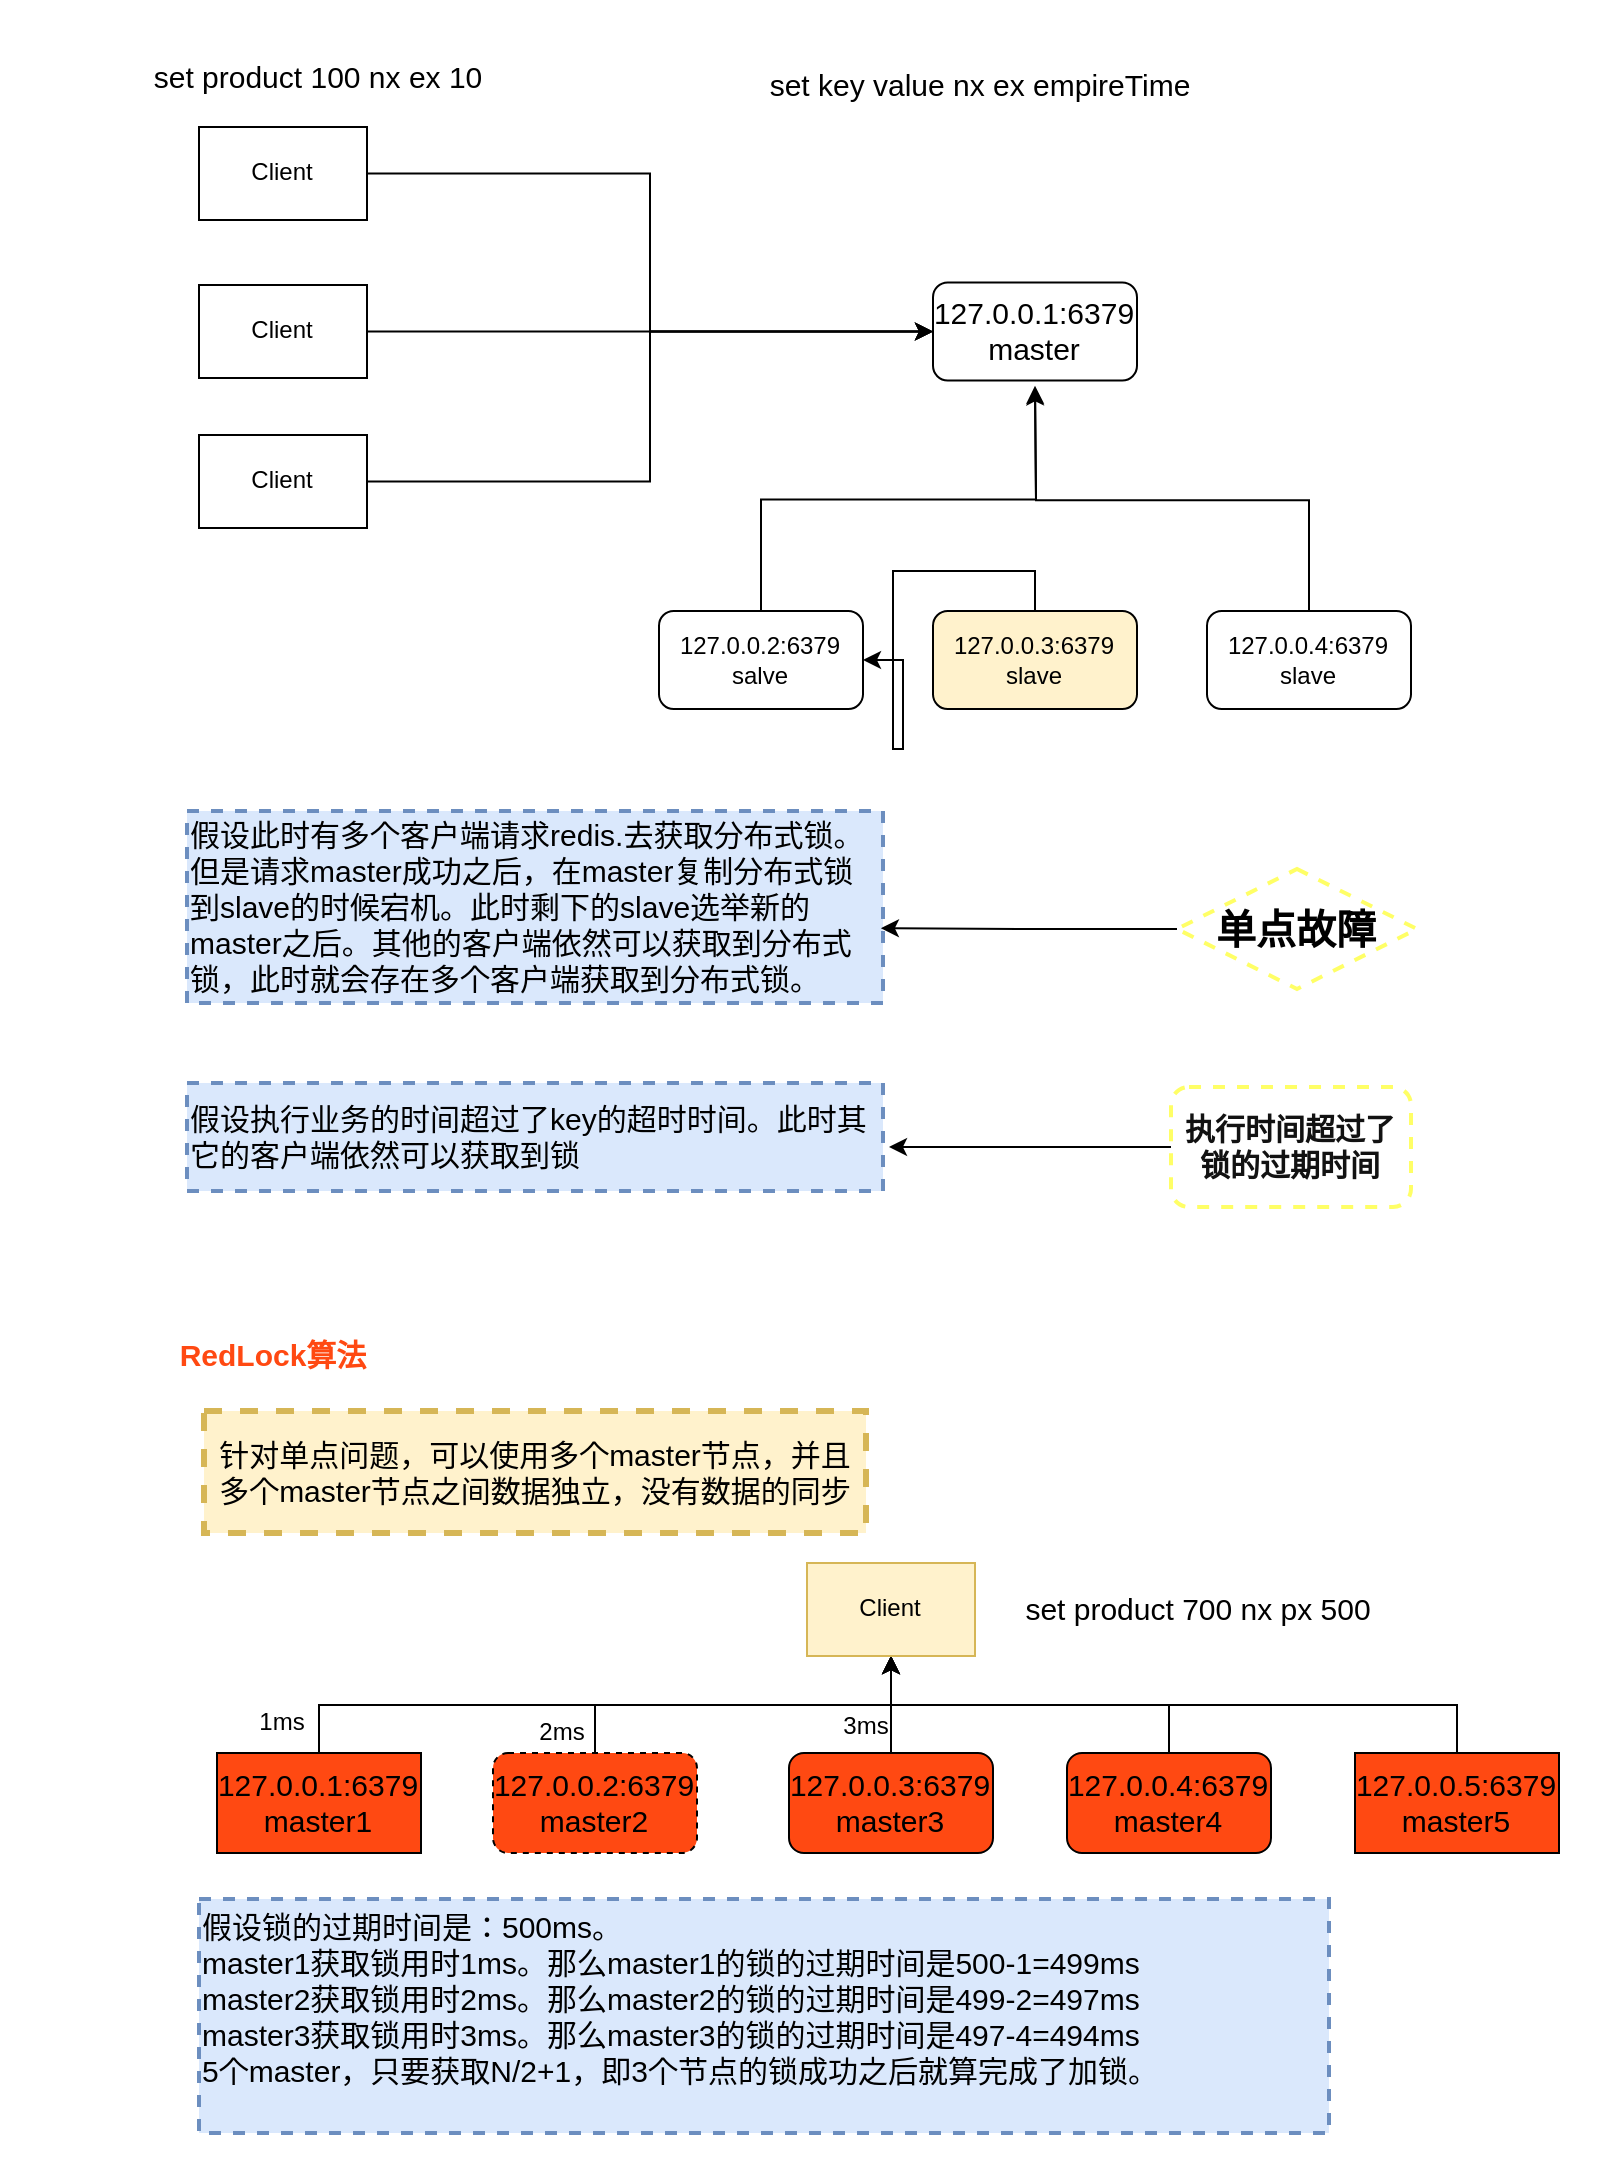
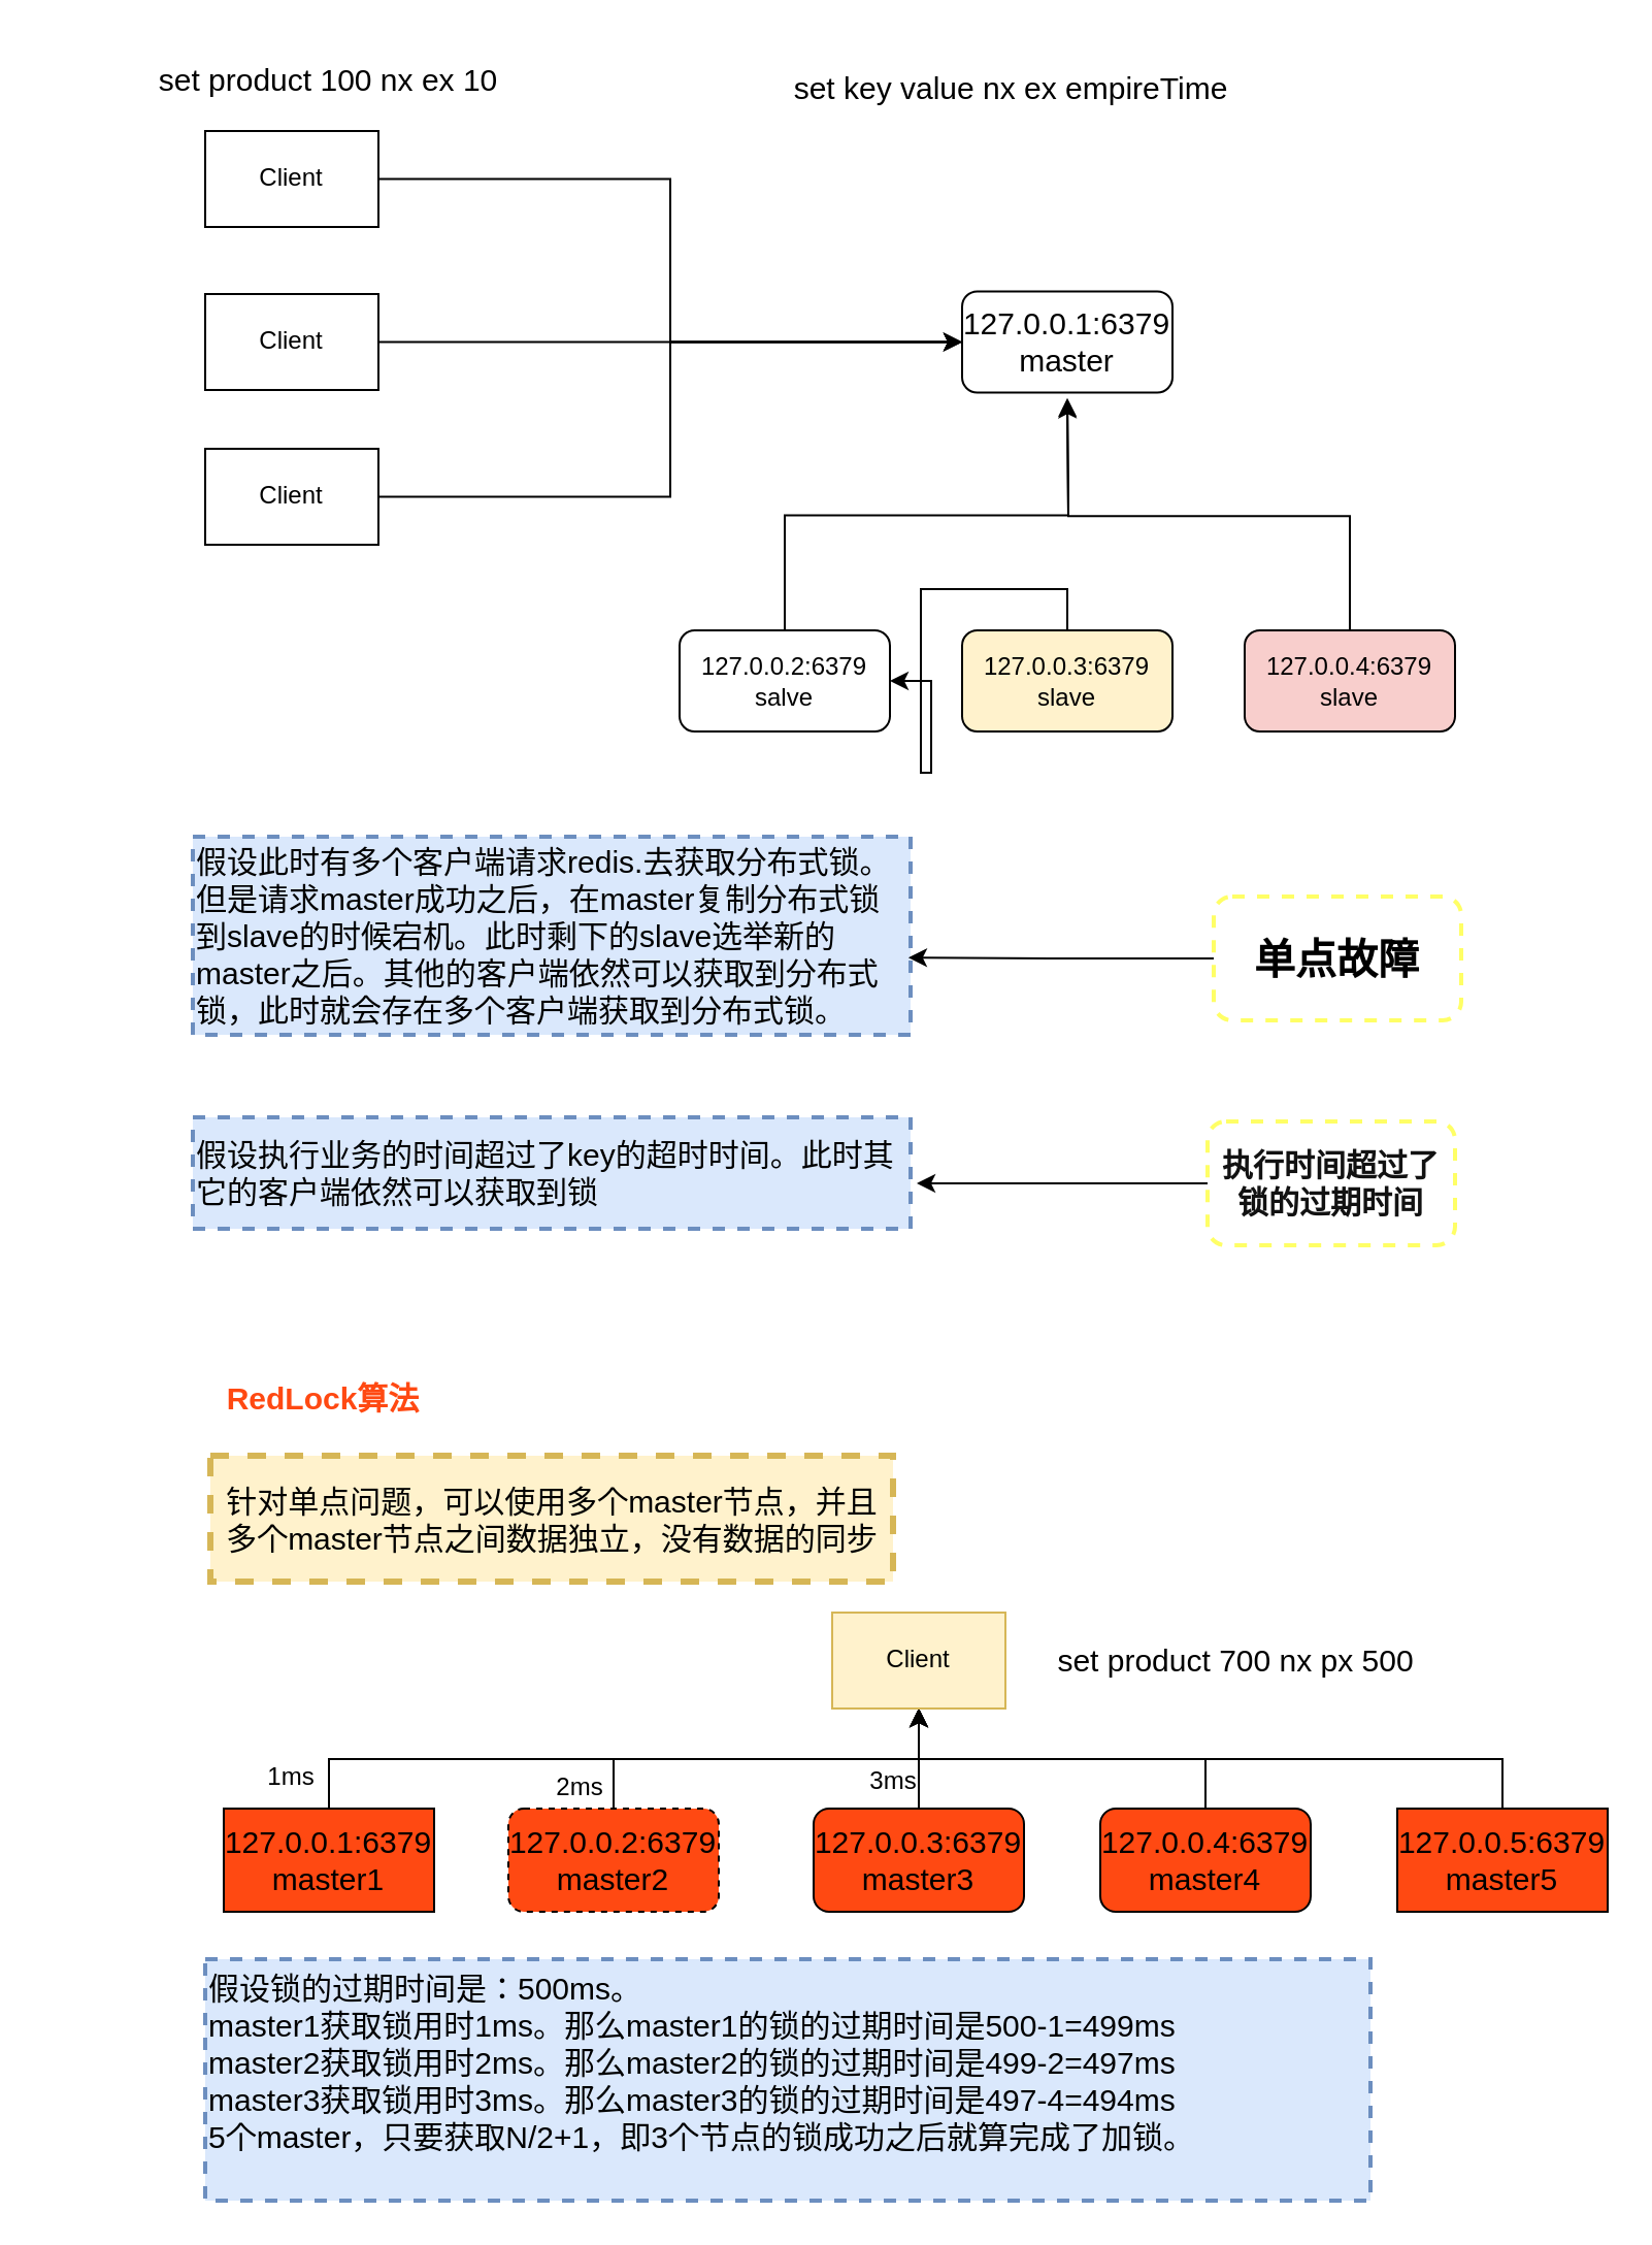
- <mxCell id="4" value="&lt;font style=&quot;vertical-align: inherit&quot;&gt;&lt;font style=&quot;vertical-align: inherit&quot;&gt;&lt;font style=&quot;vertical-align: inherit&quot;&gt;&lt;font style=&quot;vertical-align: inherit&quot;&gt;&lt;font style=&quot;vertical-align: inherit&quot;&gt;127.0.0.4:6379&lt;/font&gt;&lt;/font&gt;&lt;/font&gt;&lt;/font&gt;&lt;/font&gt;&lt;br&gt;slave" style="rounded=1;whiteSpace=wrap;html=1;" parent="1" vertex="1"><mxGeometry x="603" y="305" width="102" height="49" as="geometry" /></mxCell>
+ <mxCell id="4" value="&lt;font style=&quot;vertical-align: inherit&quot;&gt;&lt;font style=&quot;vertical-align: inherit&quot;&gt;&lt;font style=&quot;vertical-align: inherit&quot;&gt;&lt;font style=&quot;vertical-align: inherit&quot;&gt;&lt;font style=&quot;vertical-align: inherit&quot;&gt;127.0.0.4:6379&lt;/font&gt;&lt;/font&gt;&lt;/font&gt;&lt;/font&gt;&lt;/font&gt;&lt;br&gt;slave" style="rounded=1;whiteSpace=wrap;html=1;fillColor=#f8cecc;" parent="1" vertex="1"><mxGeometry x="603" y="305" width="102" height="49" as="geometry" /></mxCell>
- <mxCell id="19" value="&lt;b&gt;&lt;font style=&quot;font-size: 20px&quot;&gt;单点故障&lt;/font&gt;&lt;/b&gt;" style="rhombus;whiteSpace=wrap;html=1;strokeWidth=2;dashed=1;strokeColor=#FFFF66;" vertex="1" parent="1"><mxGeometry x="588" y="434" width="120" height="60" as="geometry" /></mxCell>
+ <mxCell id="19" value="&lt;b&gt;&lt;font style=&quot;font-size: 20px&quot;&gt;单点故障&lt;/font&gt;&lt;/b&gt;" style="rounded=1;whiteSpace=wrap;html=1;strokeWidth=2;dashed=1;strokeColor=#FFFF66;" vertex="1" parent="1"><mxGeometry x="588" y="434" width="120" height="60" as="geometry" /></mxCell>
- <mxCell id="23" value="&lt;font style=&quot;font-size: 15px&quot; color=&quot;#ff4912&quot;&gt;&lt;b&gt;RedLock算法&lt;/b&gt;&lt;/font&gt;" style="text;html=1;strokeColor=none;fillColor=none;align=center;verticalAlign=middle;whiteSpace=wrap;rounded=0;" vertex="1" parent="1"><mxGeometry x="73" y="665" width="127" height="24" as="geometry" /></mxCell>
+ <mxCell id="23" value="&lt;font style=&quot;font-size: 15px&quot; color=&quot;#ff4912&quot;&gt;&lt;b&gt;RedLock算法&lt;/b&gt;&lt;/font&gt;" style="text;html=1;strokeColor=none;fillColor=none;align=center;verticalAlign=middle;whiteSpace=wrap;rounded=0;" vertex="1" parent="1"><mxGeometry x="93" y="665" width="127" height="24" as="geometry" /></mxCell>
